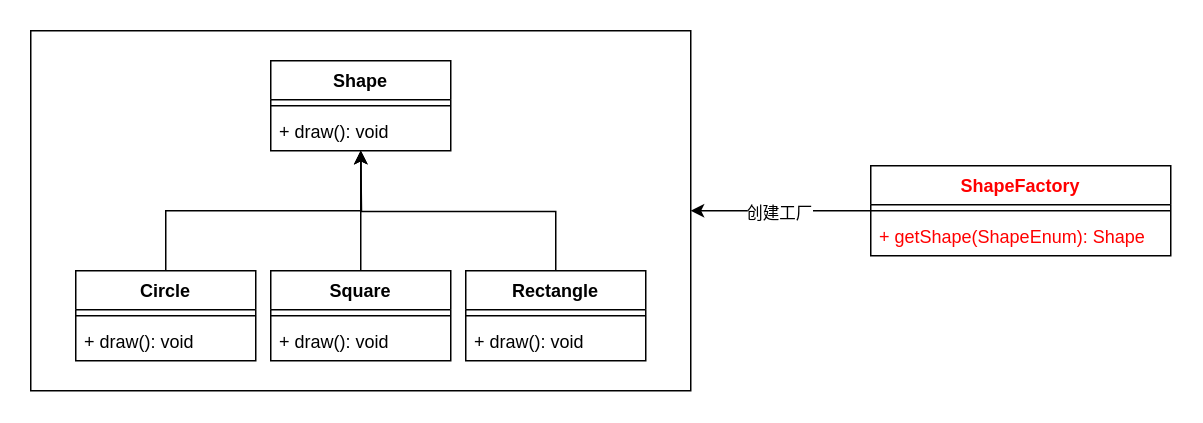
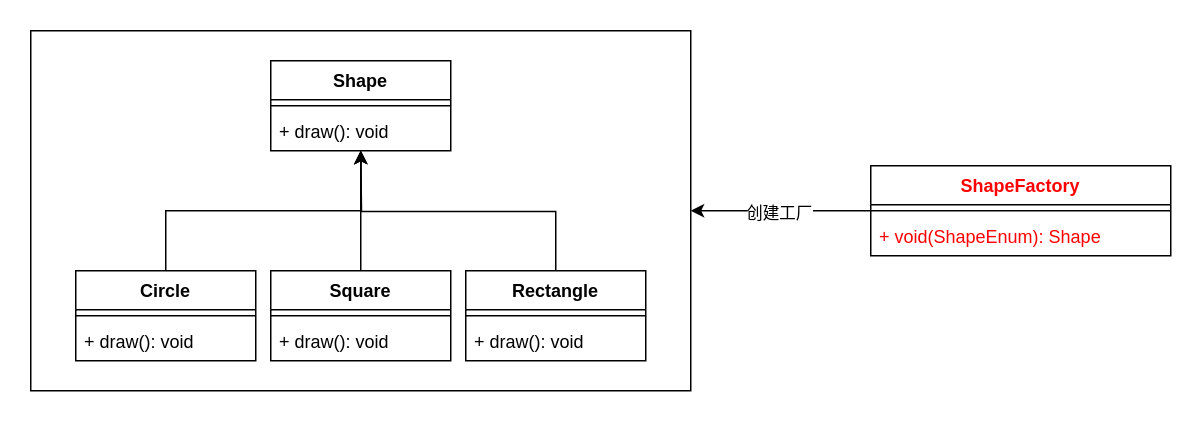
- <mxCell id="22" value="+ getShape(ShapeEnum): Shape" style="text;strokeColor=none;fillColor=none;align=left;verticalAlign=top;spacingLeft=4;spacingRight=4;overflow=hidden;rotatable=0;points=[[0,0.5],[1,0.5]];portConstraint=eastwest;fontColor=#FF0000;" parent="20" vertex="1"><mxGeometry y="34" width="200" height="26" as="geometry" /></mxCell>
+ <mxCell id="22" value="+ void(ShapeEnum): Shape" style="text;strokeColor=none;fillColor=none;align=left;verticalAlign=top;spacingLeft=4;spacingRight=4;overflow=hidden;rotatable=0;points=[[0,0.5],[1,0.5]];portConstraint=eastwest;fontColor=#FF0000;" parent="20" vertex="1"><mxGeometry y="34" width="200" height="26" as="geometry" /></mxCell>
